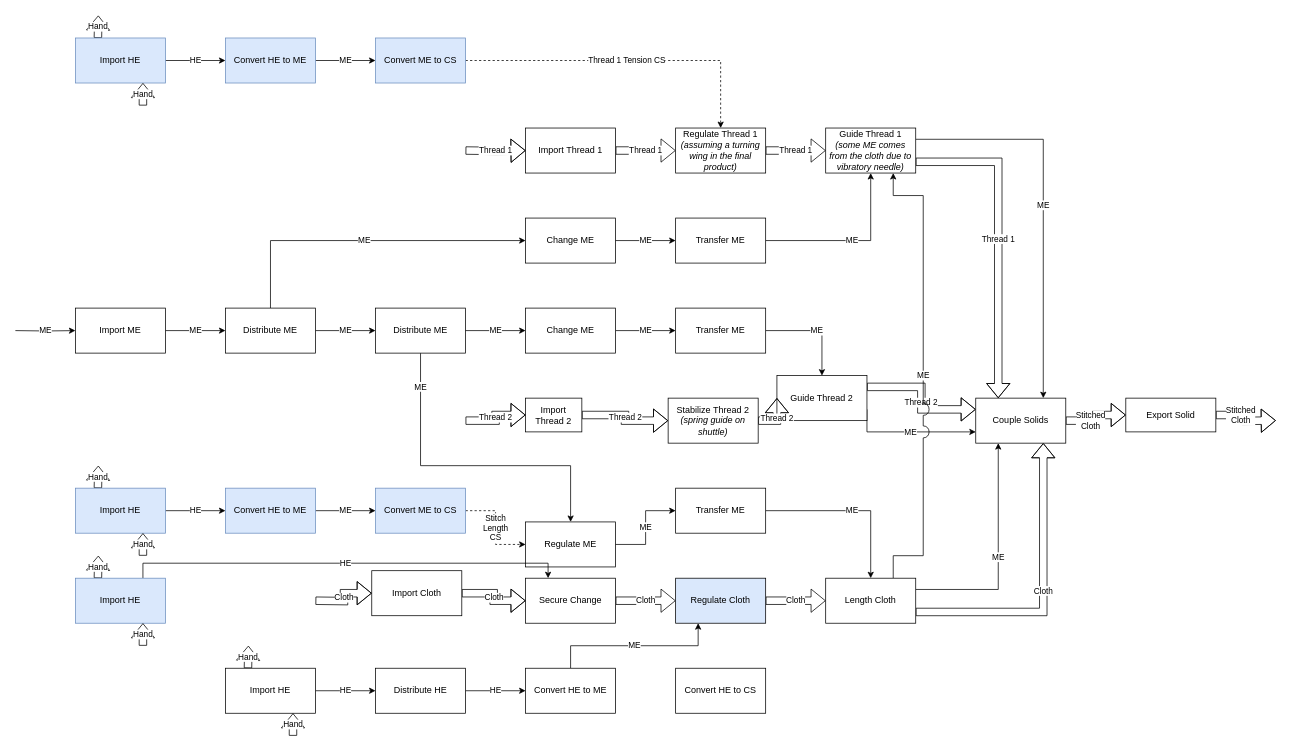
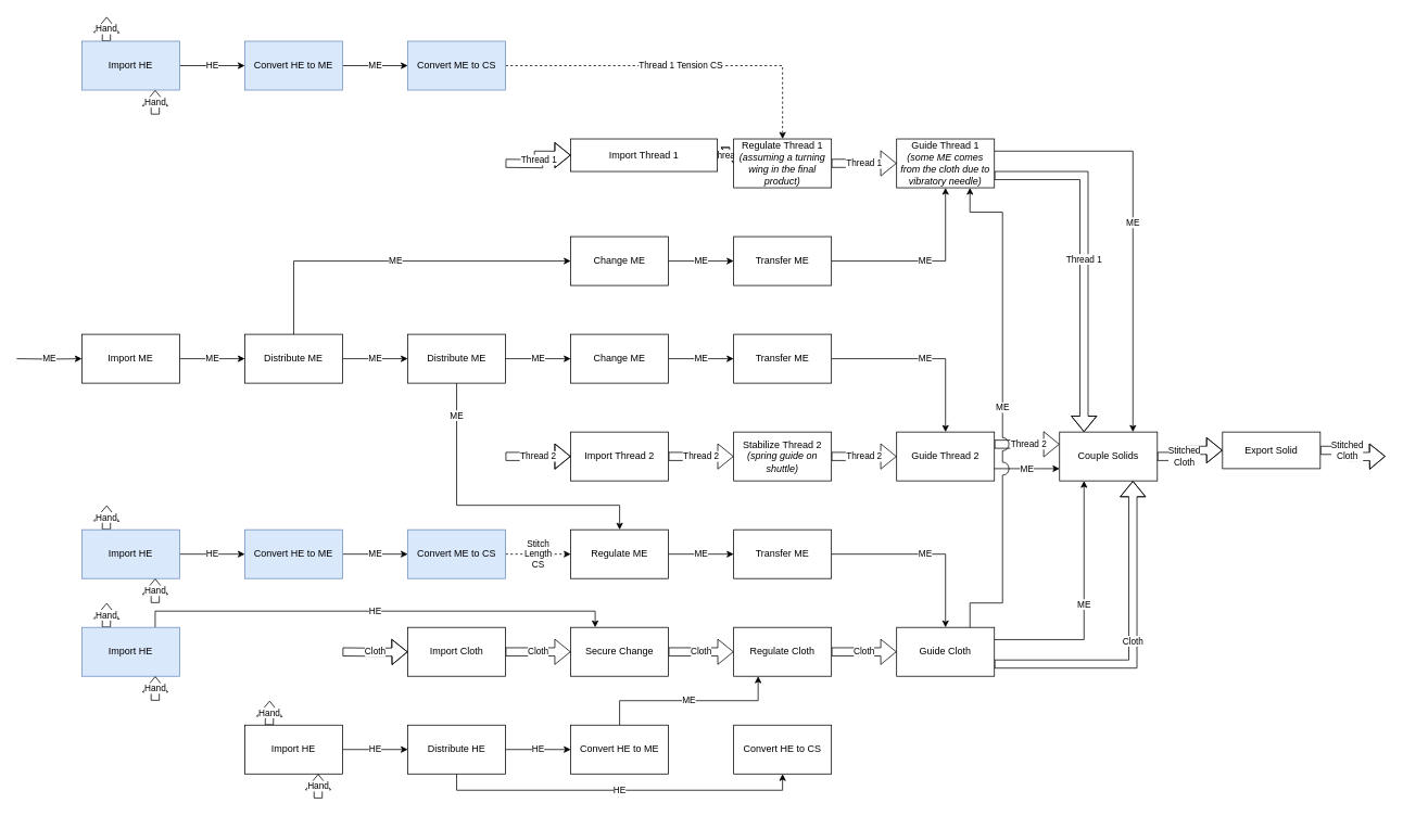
- <mxCell id="21" value="Import Thread 1" style="rounded=0;whiteSpace=wrap;html=1;" parent="1" vertex="1"><mxGeometry x="700" y="170" width="120" height="60" as="geometry" /></mxCell>
+ <mxCell id="21" value="Import Thread 1" style="rounded=0;whiteSpace=wrap;html=1;" parent="1" vertex="1"><mxGeometry x="700" y="170" width="180" height="40" as="geometry" /></mxCell>
- <mxCell id="30" value="Guide Thread 2&lt;br&gt;" style="rounded=0;whiteSpace=wrap;html=1;" parent="1" vertex="1"><mxGeometry x="1035" y="500" width="120" height="60" as="geometry" /></mxCell>
+ <mxCell id="30" value="Guide Thread 2&lt;br&gt;" style="rounded=0;whiteSpace=wrap;html=1;" parent="1" vertex="1"><mxGeometry x="1100" y="530" width="120" height="60" as="geometry" /></mxCell>
- <mxCell id="58" value="Import Thread 2" style="rounded=0;whiteSpace=wrap;html=1;" parent="1" vertex="1"><mxGeometry x="700" y="530" width="75" height="45" as="geometry" /></mxCell>
+ <mxCell id="58" value="Import Thread 2" style="rounded=0;whiteSpace=wrap;html=1;" parent="1" vertex="1"><mxGeometry x="700" y="530" width="120" height="60" as="geometry" /></mxCell>
- <mxCell id="60" value="Stabilize Thread 2&lt;br&gt;&lt;i&gt;(spring guide on shuttle)&lt;/i&gt;" style="rounded=0;whiteSpace=wrap;html=1;" parent="1" vertex="1"><mxGeometry x="890" y="530" width="120" height="60" as="geometry" /></mxCell>
+ <mxCell id="60" value="Stabilize Thread 2&lt;br&gt;&lt;i&gt;(spring guide on shuttle)&lt;/i&gt;" style="rounded=0;whiteSpace=wrap;html=1;" parent="1" vertex="1"><mxGeometry x="900" y="530" width="120" height="60" as="geometry" /></mxCell>
- <mxCell id="27" value="Regulate ME" style="rounded=0;whiteSpace=wrap;html=1;" parent="1" vertex="1"><mxGeometry x="700" y="695" width="120" height="60" as="geometry" /></mxCell>
+ <mxCell id="27" value="Regulate ME" style="rounded=0;whiteSpace=wrap;html=1;" parent="1" vertex="1"><mxGeometry x="700" y="650" width="120" height="60" as="geometry" /></mxCell>
- <mxCell id="40" value="Import Cloth" style="rounded=0;whiteSpace=wrap;html=1;" parent="1" vertex="1"><mxGeometry x="495" y="760" width="120" height="60" as="geometry" /></mxCell>
+ <mxCell id="40" value="Import Cloth" style="rounded=0;whiteSpace=wrap;html=1;" parent="1" vertex="1"><mxGeometry x="500" y="770" width="120" height="60" as="geometry" /></mxCell>
- <mxCell id="43" value="Regulate Cloth" style="rounded=0;whiteSpace=wrap;html=1;fillColor=#dae8fc;" parent="1" vertex="1"><mxGeometry x="900" y="770" width="120" height="60" as="geometry" /></mxCell>
+ <mxCell id="43" value="Regulate Cloth" style="rounded=0;whiteSpace=wrap;html=1;" parent="1" vertex="1"><mxGeometry x="900" y="770" width="120" height="60" as="geometry" /></mxCell>
- <mxCell id="37" value="Length Cloth" style="rounded=0;whiteSpace=wrap;html=1;" parent="1" vertex="1"><mxGeometry x="1100" y="770" width="120" height="60" as="geometry" /></mxCell>
+ <mxCell id="37" value="Guide Cloth" style="rounded=0;whiteSpace=wrap;html=1;" parent="1" vertex="1"><mxGeometry x="1100" y="770" width="120" height="60" as="geometry" /></mxCell>
+ <mxCell id="48" value="HE" style="edgeStyle=orthogonalEdgeStyle;rounded=0;jumpStyle=arc;orthogonalLoop=1;jettySize=auto;html=1;exitX=0.5;exitY=1;exitDx=0;exitDy=0;entryX=0.5;entryY=1;entryDx=0;entryDy=0;" parent="1" source="49" target="52" edge="1"><mxGeometry relative="1" as="geometry" /></mxCell>
